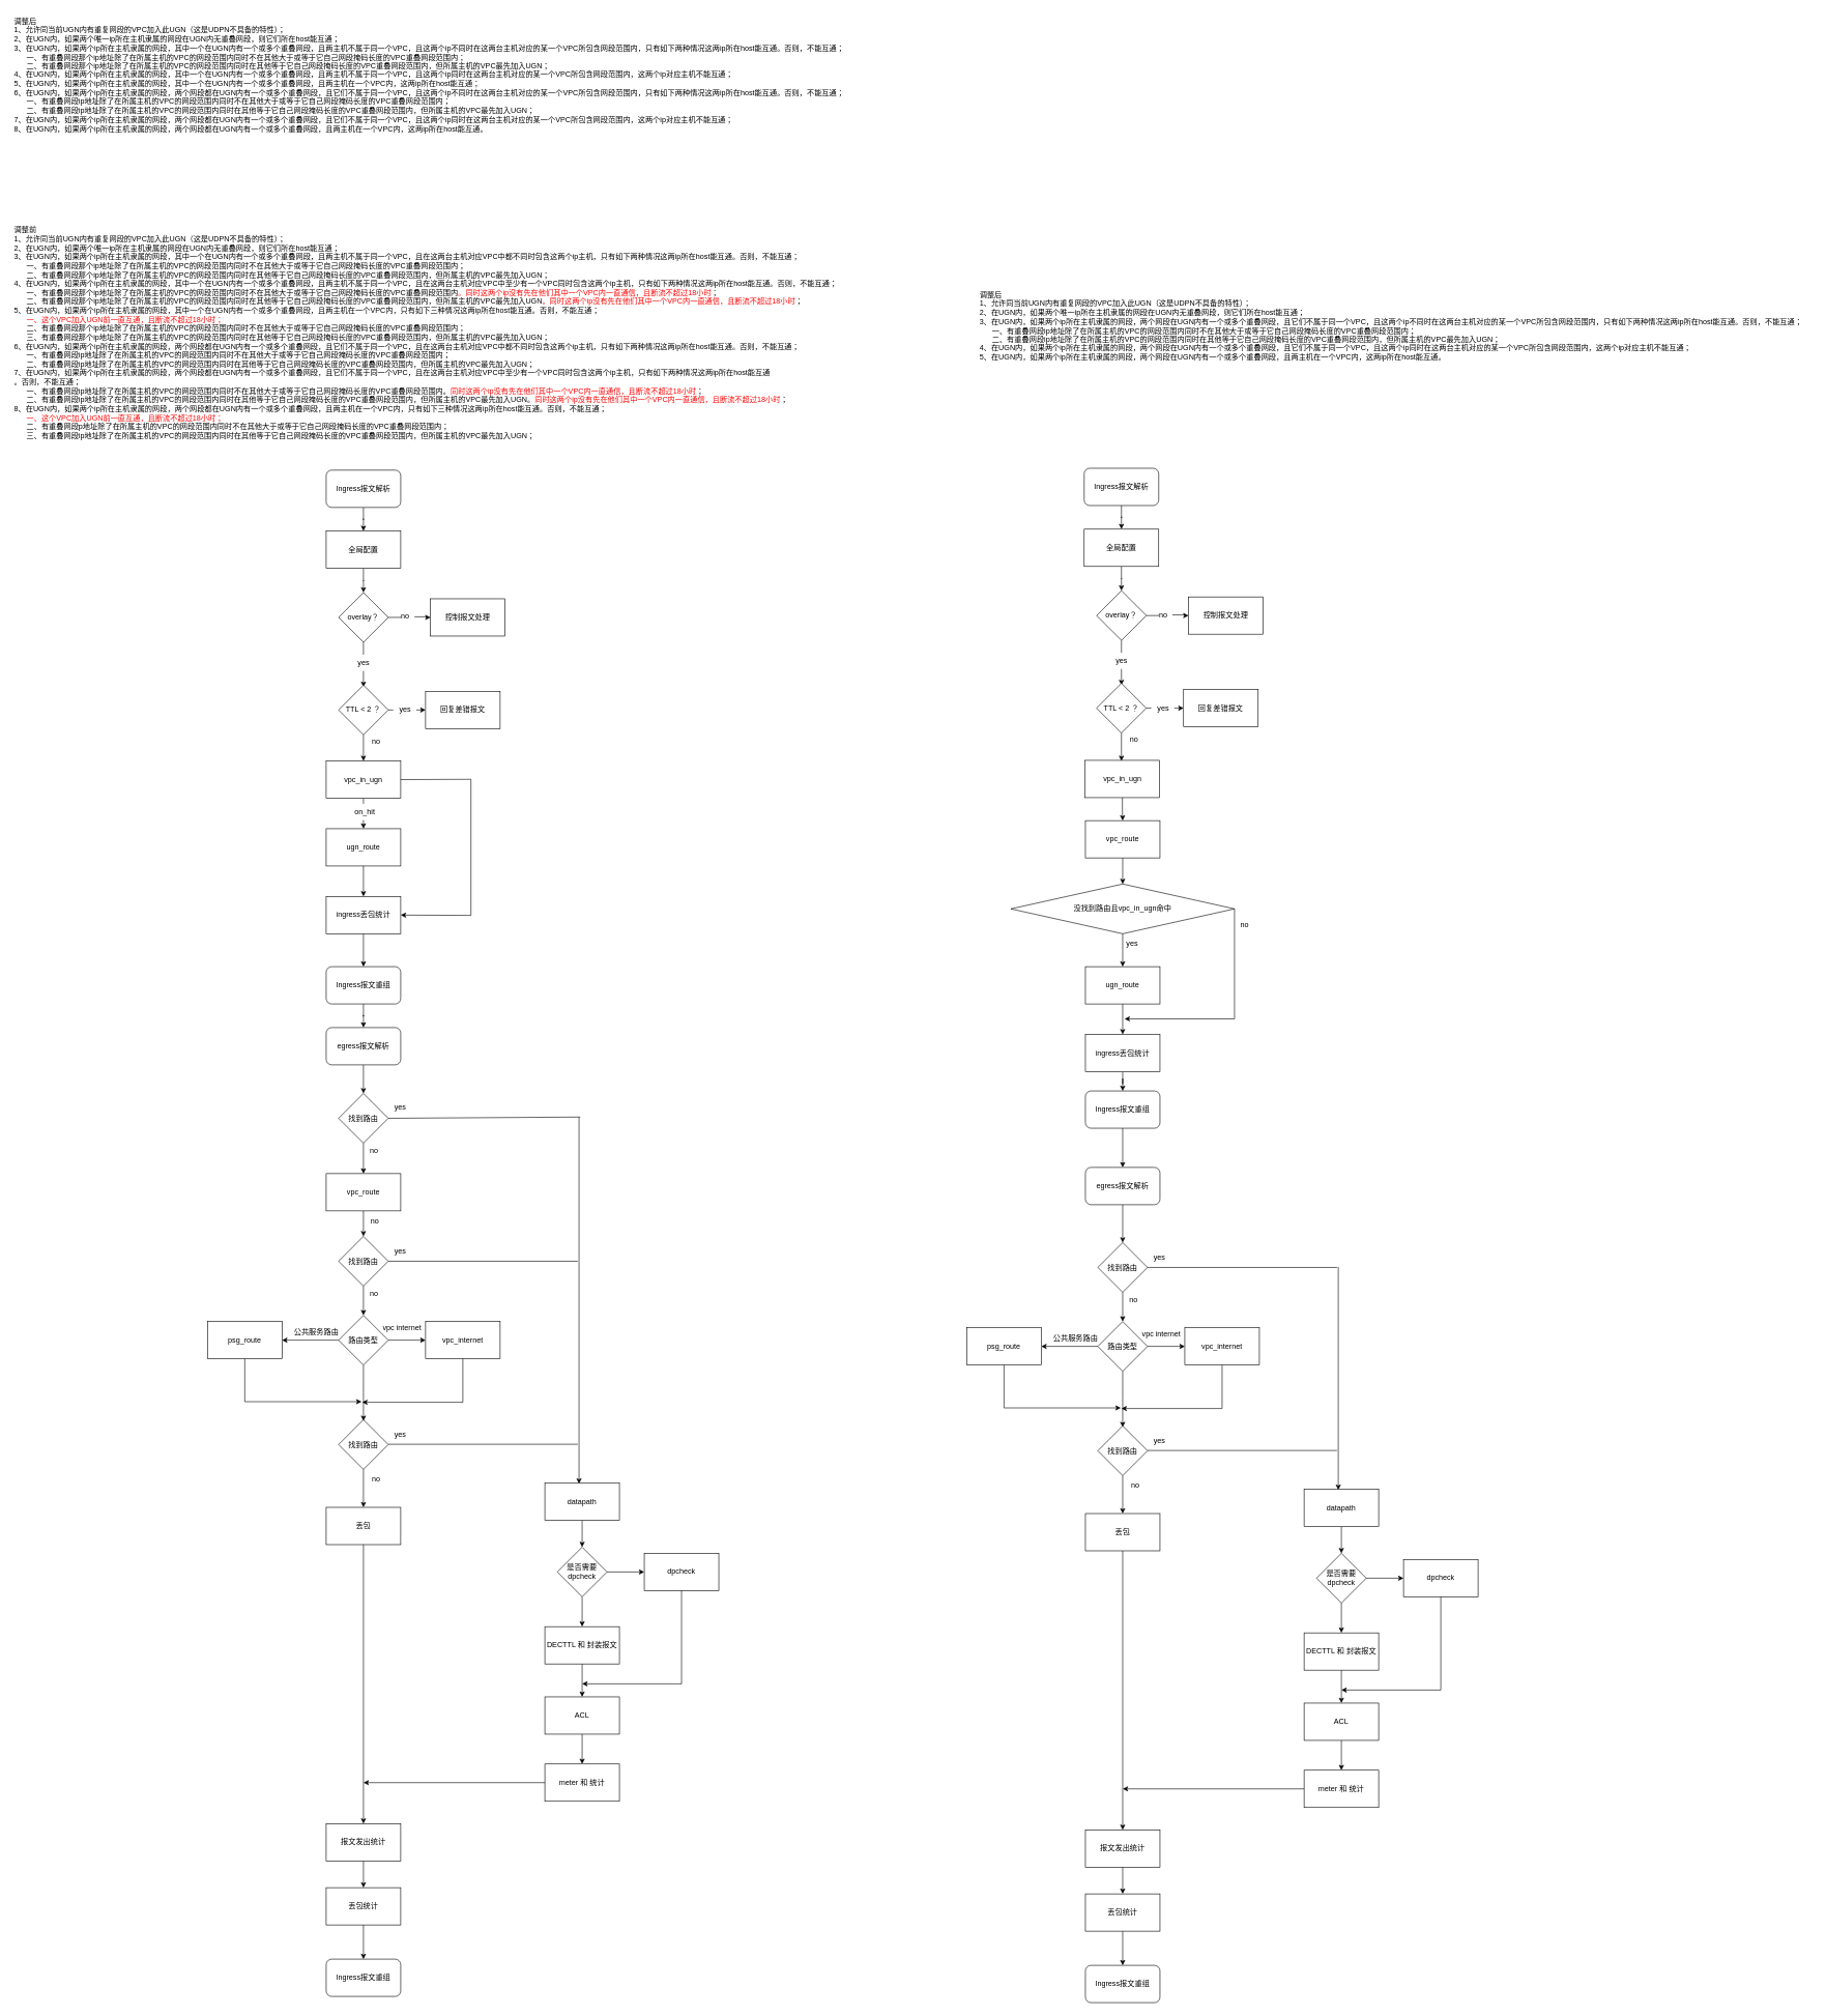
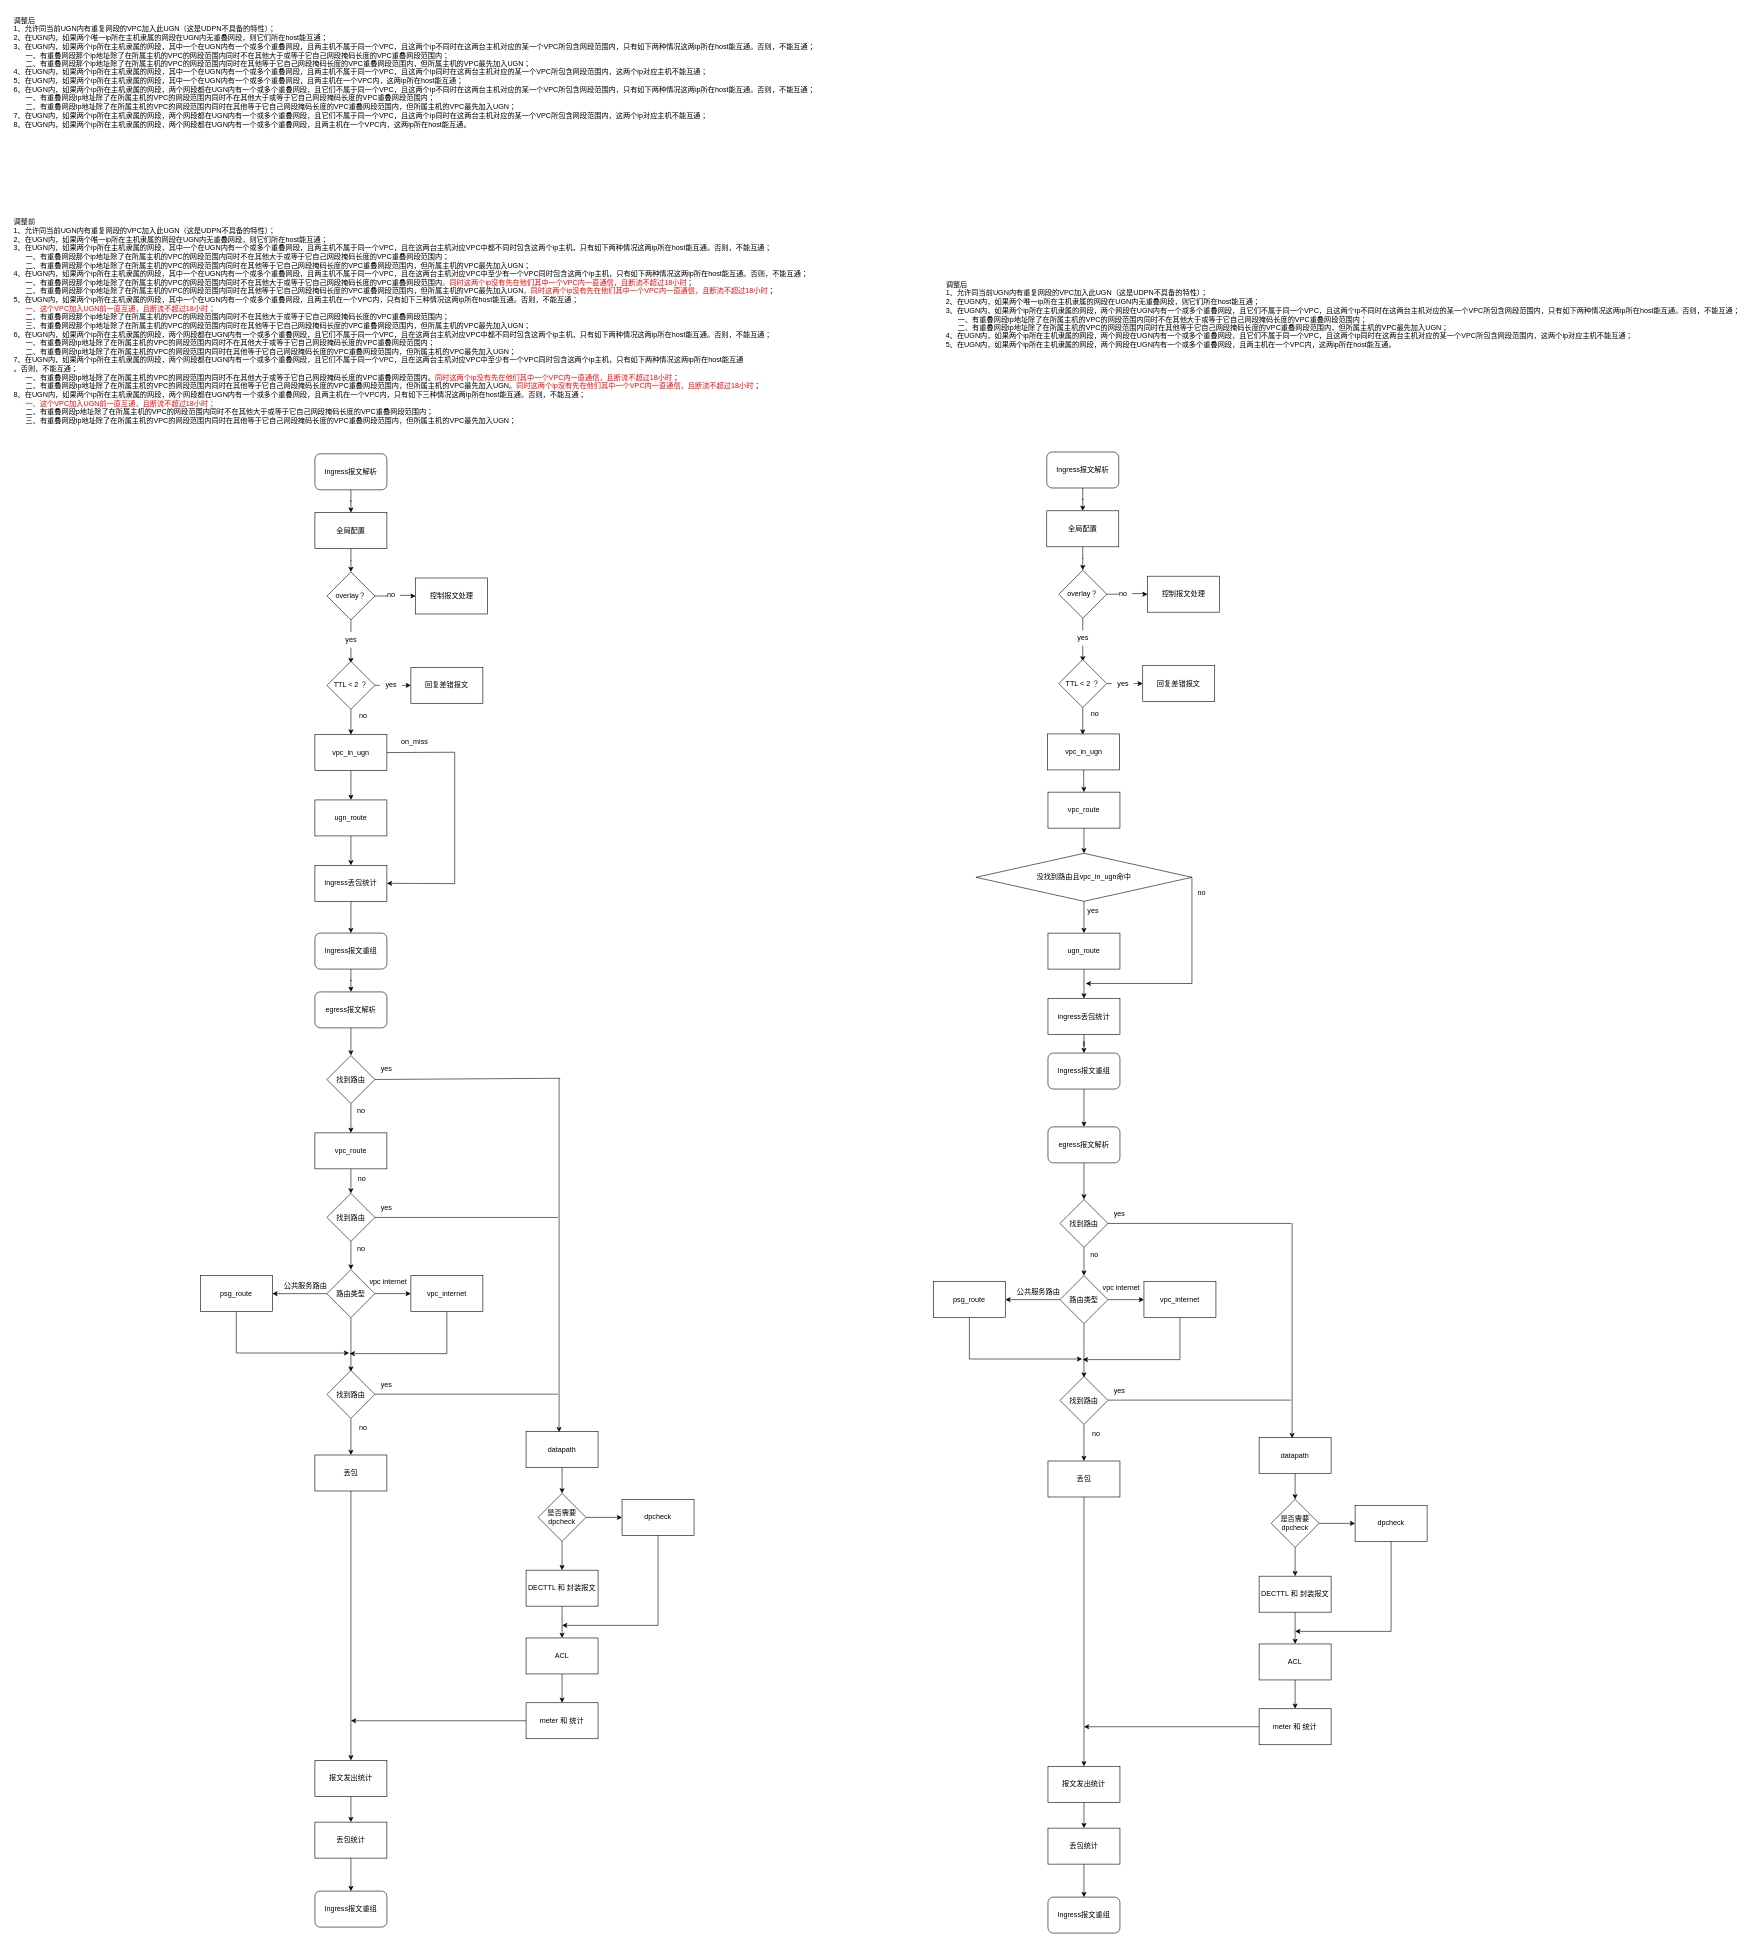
+ <mxCell id="27" value="on_miss" style="text;html=1;align=center;verticalAlign=middle;resizable=0;points=[];autosize=1;strokeColor=none;fillColor=default;" parent="1" vertex="1"><mxGeometry x="658" y="1224" width="63" height="26" as="geometry" /></mxCell>
- <mxCell id="20" value="on_hit" style="text;html=1;align=center;verticalAlign=middle;resizable=0;points=[];autosize=1;strokeColor=none;fillColor=default;" parent="1" vertex="1"><mxGeometry x="560" y="1293" width="51" height="26" as="geometry" /></mxCell>
